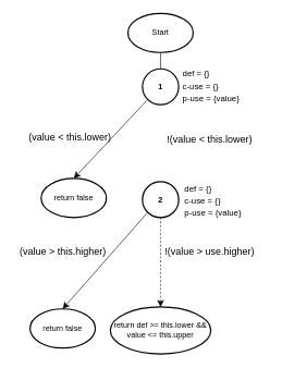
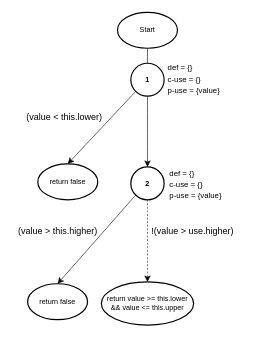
- <mxCell id="9" value="&lt;font style=&quot;font-size: 15px;&quot;&gt;(value &amp;lt; this.lower)&lt;/font&gt;" style="text;html=1;align=center;verticalAlign=middle;resizable=0;points=[];autosize=1;strokeColor=none;fillColor=none;fontSize=16;" vertex="1" parent="1"><mxGeometry x="33.5" y="193.5" width="144" height="31" as="geometry" /></mxCell>
+ <mxCell id="9" value="&lt;font style=&quot;font-size: 15px;&quot;&gt;(value &amp;lt; this.lower)&lt;/font&gt;" style="text;html=1;align=center;verticalAlign=middle;resizable=0;points=[];autosize=1;strokeColor=none;fillColor=none;fontSize=16;" vertex="1" parent="1"><mxGeometry x="33.5" y="178.5" width="144" height="31" as="geometry" /></mxCell>
- <mxCell id="10" value="&lt;font style=&quot;font-size: 15px;&quot;&gt;!(value &amp;lt; this.lower)&lt;/font&gt;" style="text;html=1;align=center;verticalAlign=middle;resizable=0;points=[];autosize=1;strokeColor=none;fillColor=none;fontSize=16;" vertex="1" parent="1"><mxGeometry x="246" y="196" width="148" height="31" as="geometry" /></mxCell>
+ <mxCell id="4" style="edgeStyle=none;curved=1;rounded=0;orthogonalLoop=1;jettySize=auto;html=1;exitX=0.5;exitY=1;exitDx=0;exitDy=0;exitPerimeter=0;fontSize=12;startSize=8;endSize=8;" edge="1" parent="1" source="5" target="6"><mxGeometry relative="1" as="geometry" /></mxCell>
- <mxCell id="18" value="return def &amp;gt;= this.lower &amp;amp;&amp;amp; value &amp;lt;= this.upper" style="strokeWidth=2;html=1;shape=mxgraph.flowchart.start_1;whiteSpace=wrap;" vertex="1" parent="1"><mxGeometry x="168" y="470" width="154" height="72" as="geometry" /></mxCell>
+ <mxCell id="18" value="return value &amp;gt;= this.lower &amp;amp;&amp;amp; value &amp;lt;= this.upper" style="strokeWidth=2;html=1;shape=mxgraph.flowchart.start_1;whiteSpace=wrap;" vertex="1" parent="1"><mxGeometry x="168" y="470" width="154" height="72" as="geometry" /></mxCell>
